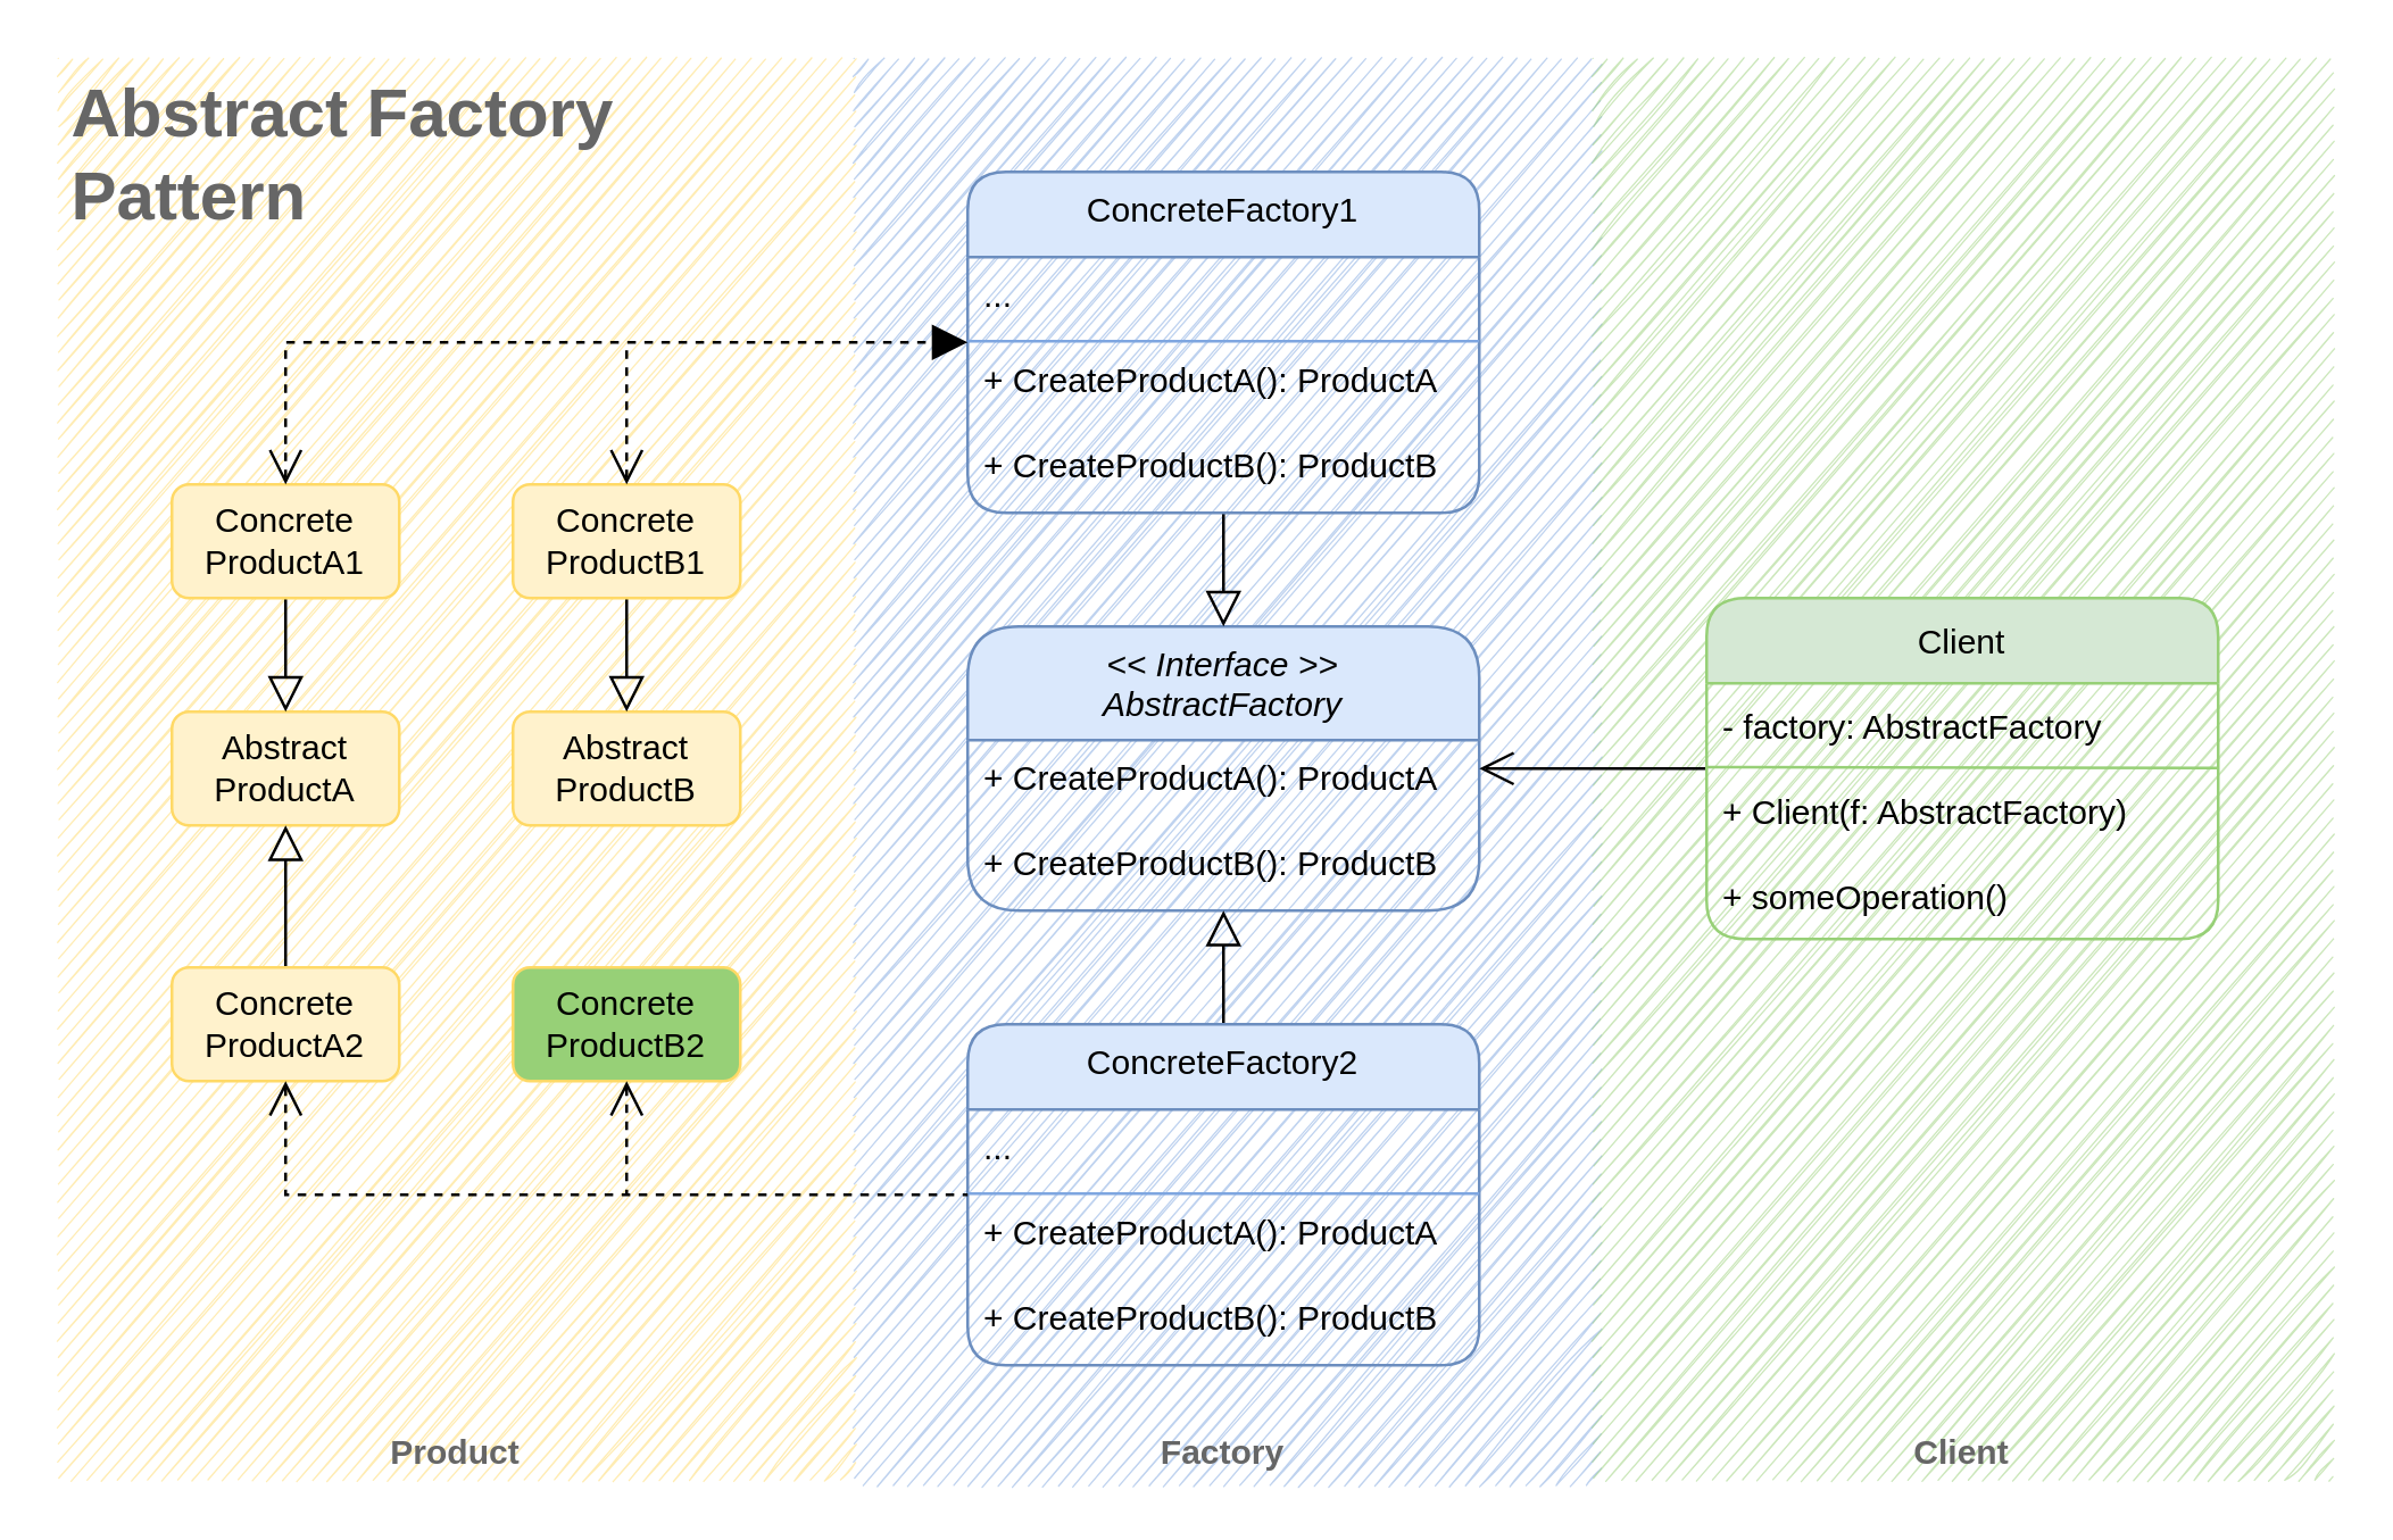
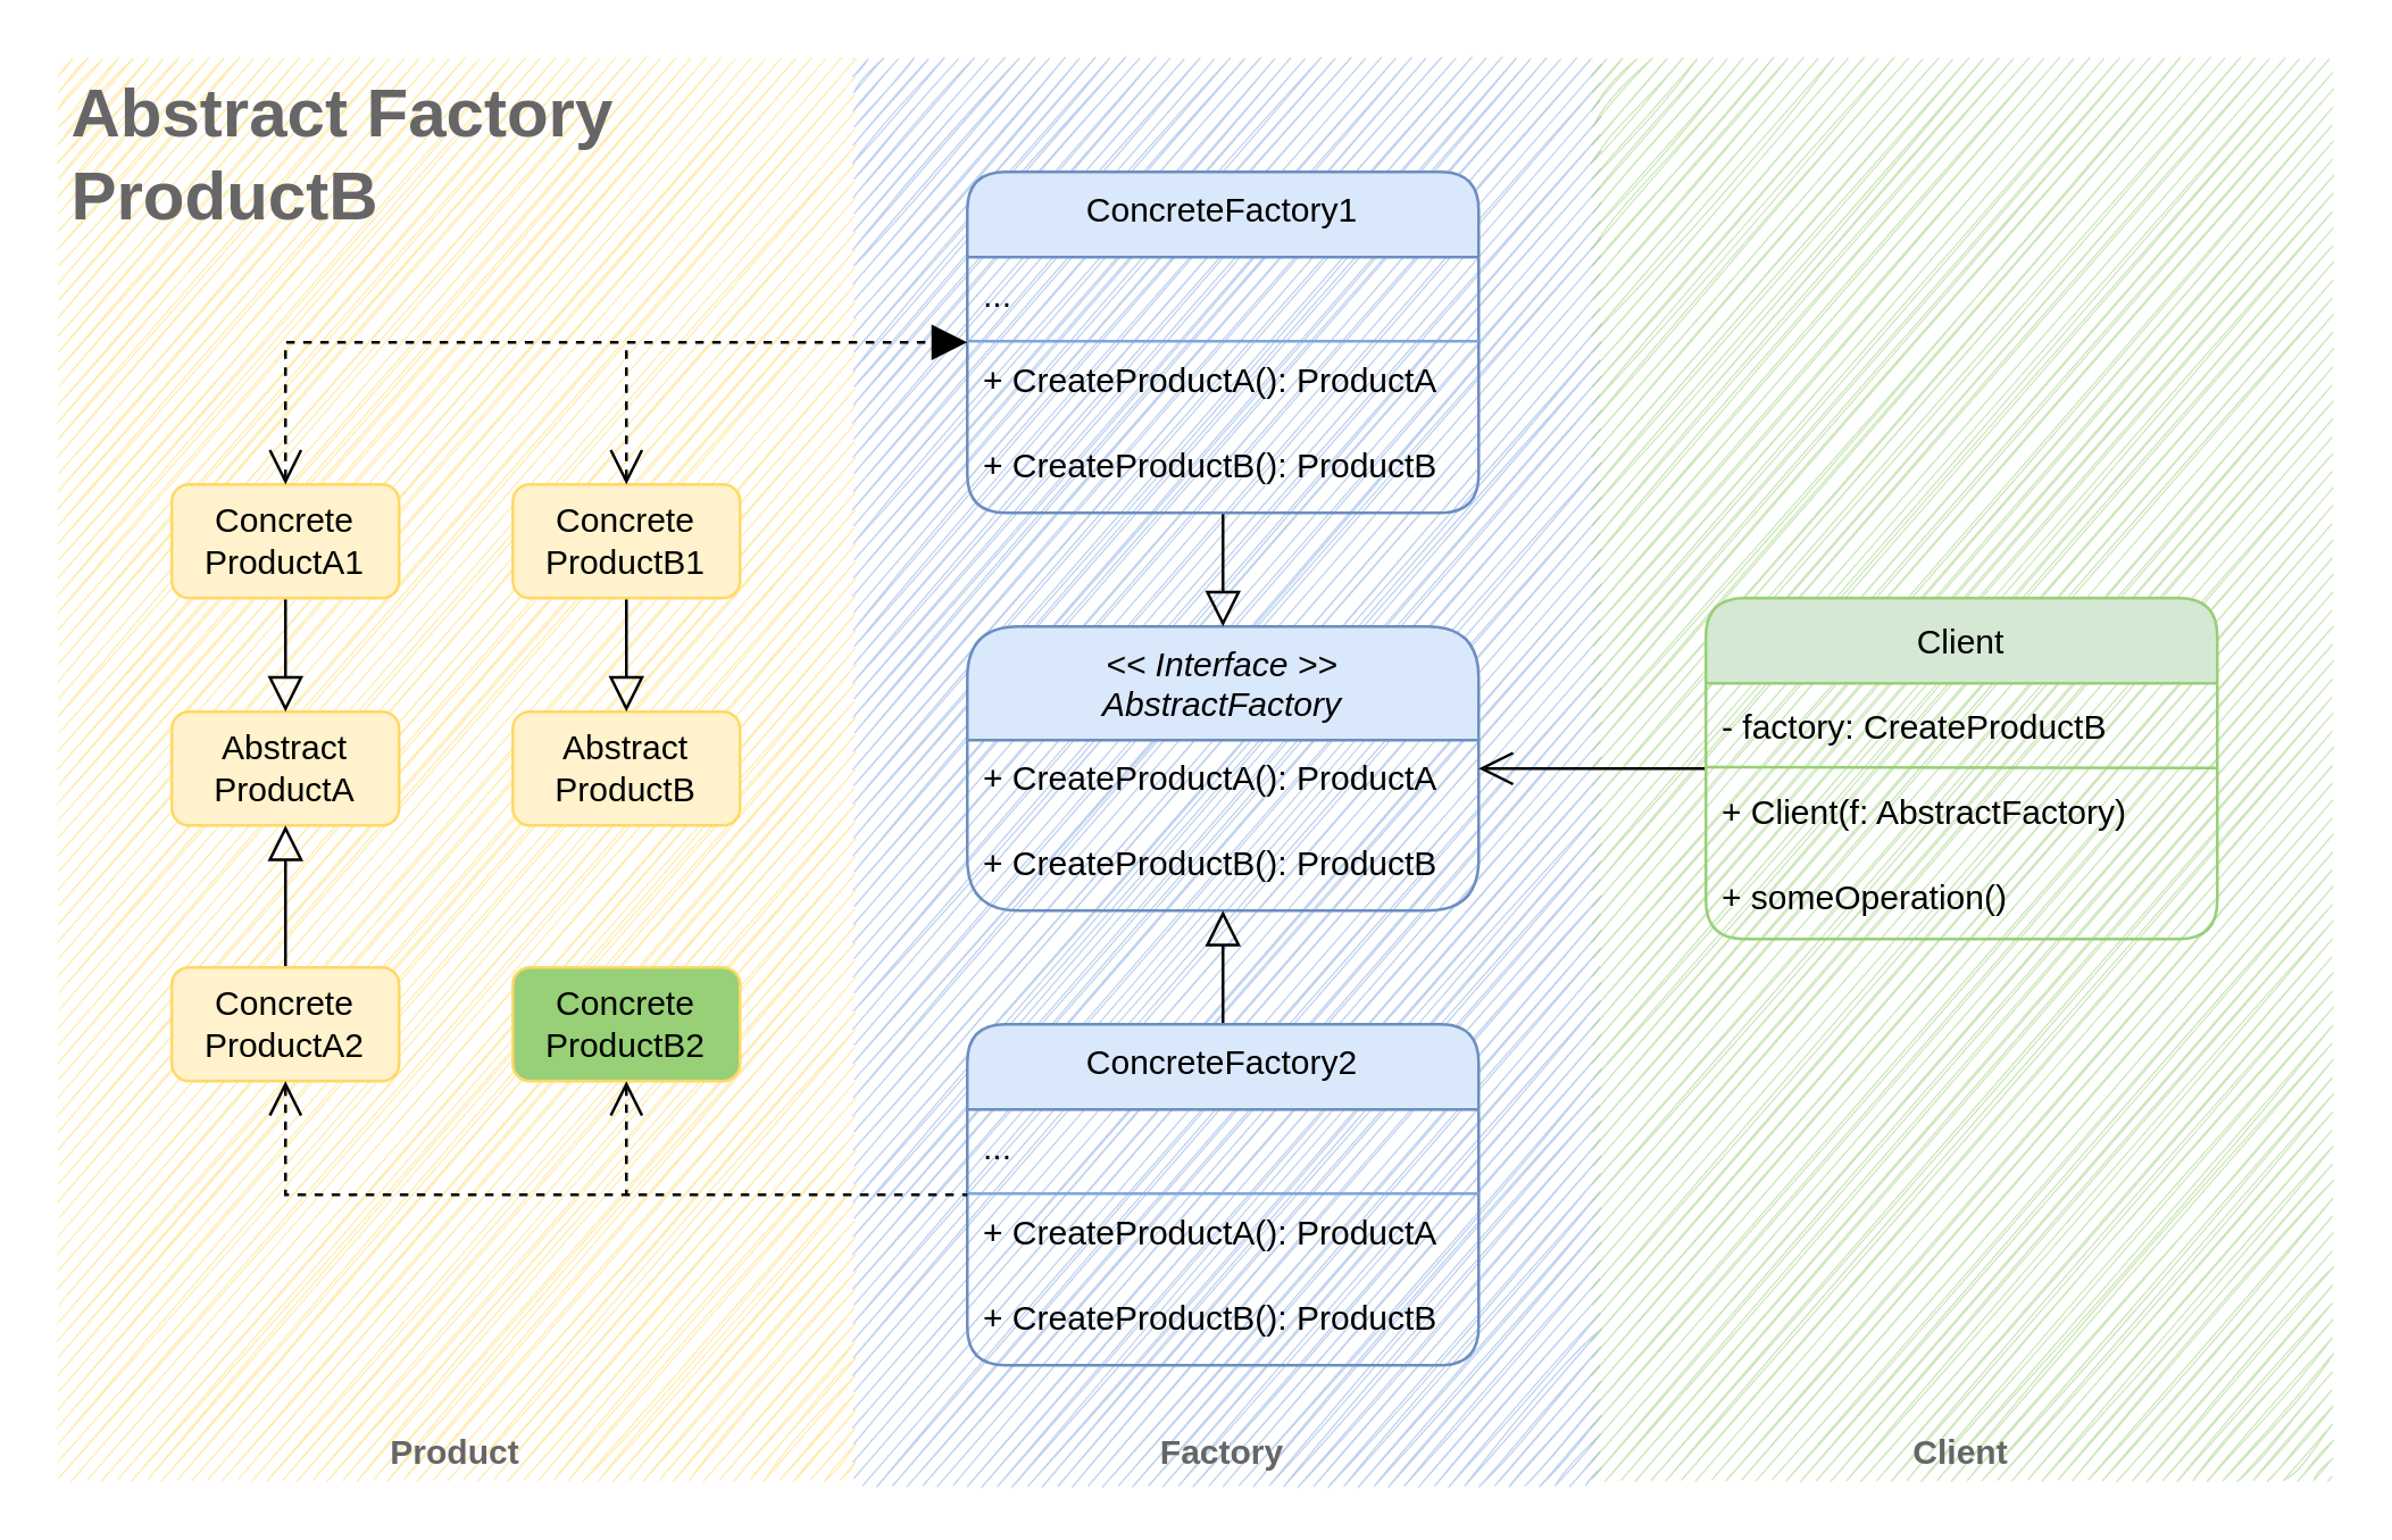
- <mxCell id="40" value="&lt;h1&gt;Abstract Factory&lt;br&gt;Pattern&lt;/h1&gt;" style="text;html=1;strokeColor=none;fillColor=none;spacing=5;spacingTop=-20;whiteSpace=wrap;overflow=hidden;rounded=0;labelBackgroundColor=none;labelBorderColor=none;fontSize=12;fontColor=#666666;" vertex="1" parent="1"><mxGeometry x="20" y="20" width="220" height="80" as="geometry" /></mxCell>
+ <mxCell id="40" value="&lt;h1&gt;Abstract Factory&lt;br&gt;ProductB&lt;/h1&gt;" style="text;html=1;strokeColor=none;fillColor=none;spacing=5;spacingTop=-20;whiteSpace=wrap;overflow=hidden;rounded=0;labelBackgroundColor=none;labelBorderColor=none;fontSize=12;fontColor=#666666;" vertex="1" parent="1"><mxGeometry x="20" y="20" width="220" height="80" as="geometry" /></mxCell>
- <mxCell id="17" value="- factory: AbstractFactory" style="text;strokeColor=none;fillColor=none;align=left;verticalAlign=middle;spacingLeft=4;spacingRight=4;overflow=hidden;points=[[0,0.5],[1,0.5]];portConstraint=eastwest;rotatable=0;" vertex="1" parent="16"><mxGeometry y="30" width="180" height="30" as="geometry" /></mxCell>
+ <mxCell id="17" value="- factory: CreateProductB" style="text;strokeColor=none;fillColor=none;align=left;verticalAlign=middle;spacingLeft=4;spacingRight=4;overflow=hidden;points=[[0,0.5],[1,0.5]];portConstraint=eastwest;rotatable=0;" vertex="1" parent="16"><mxGeometry y="30" width="180" height="30" as="geometry" /></mxCell>
